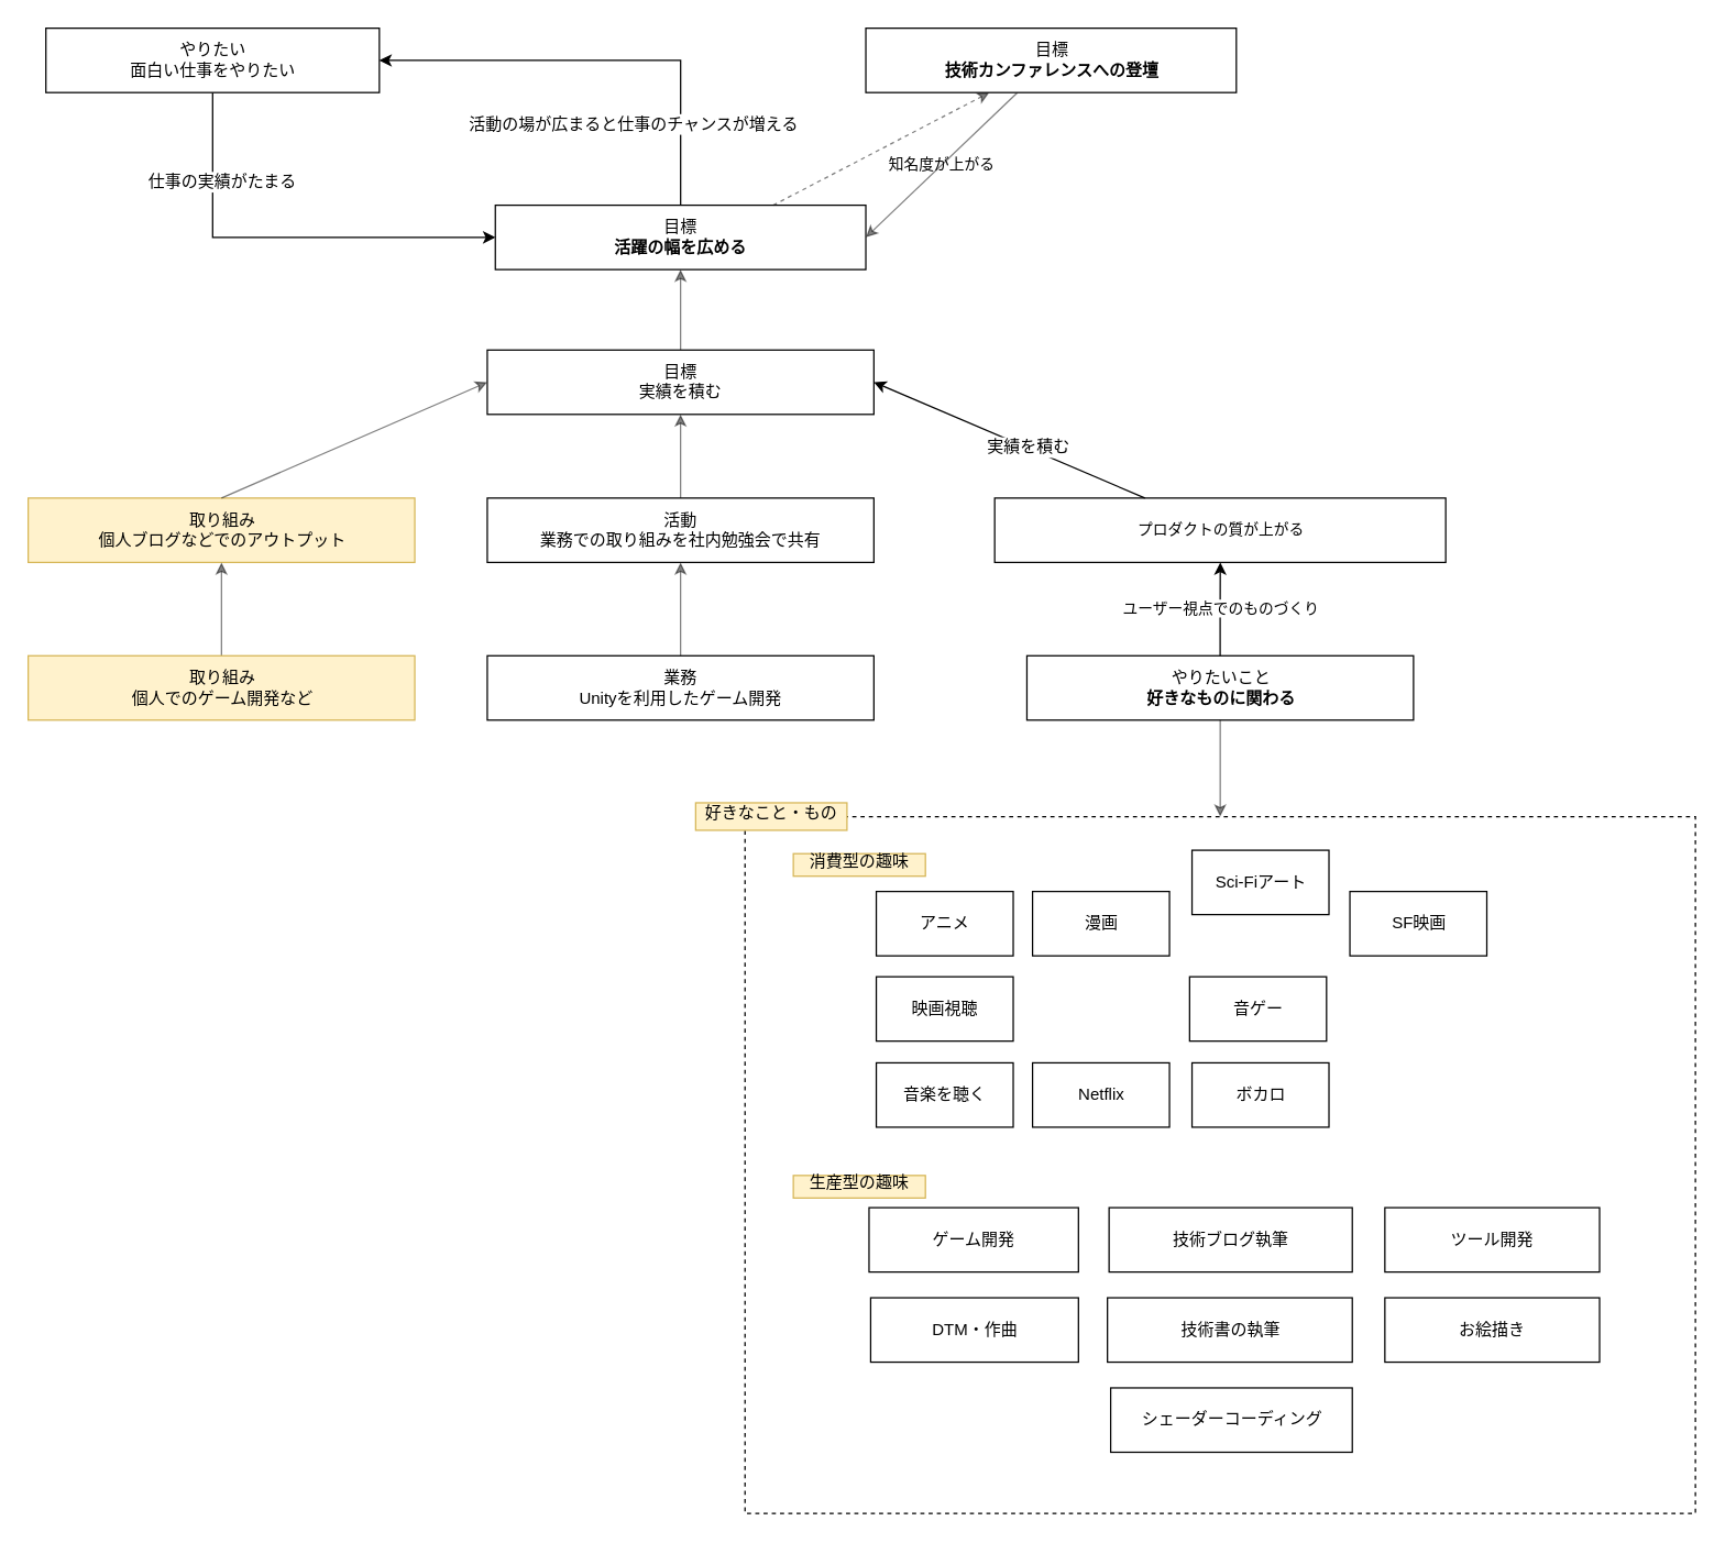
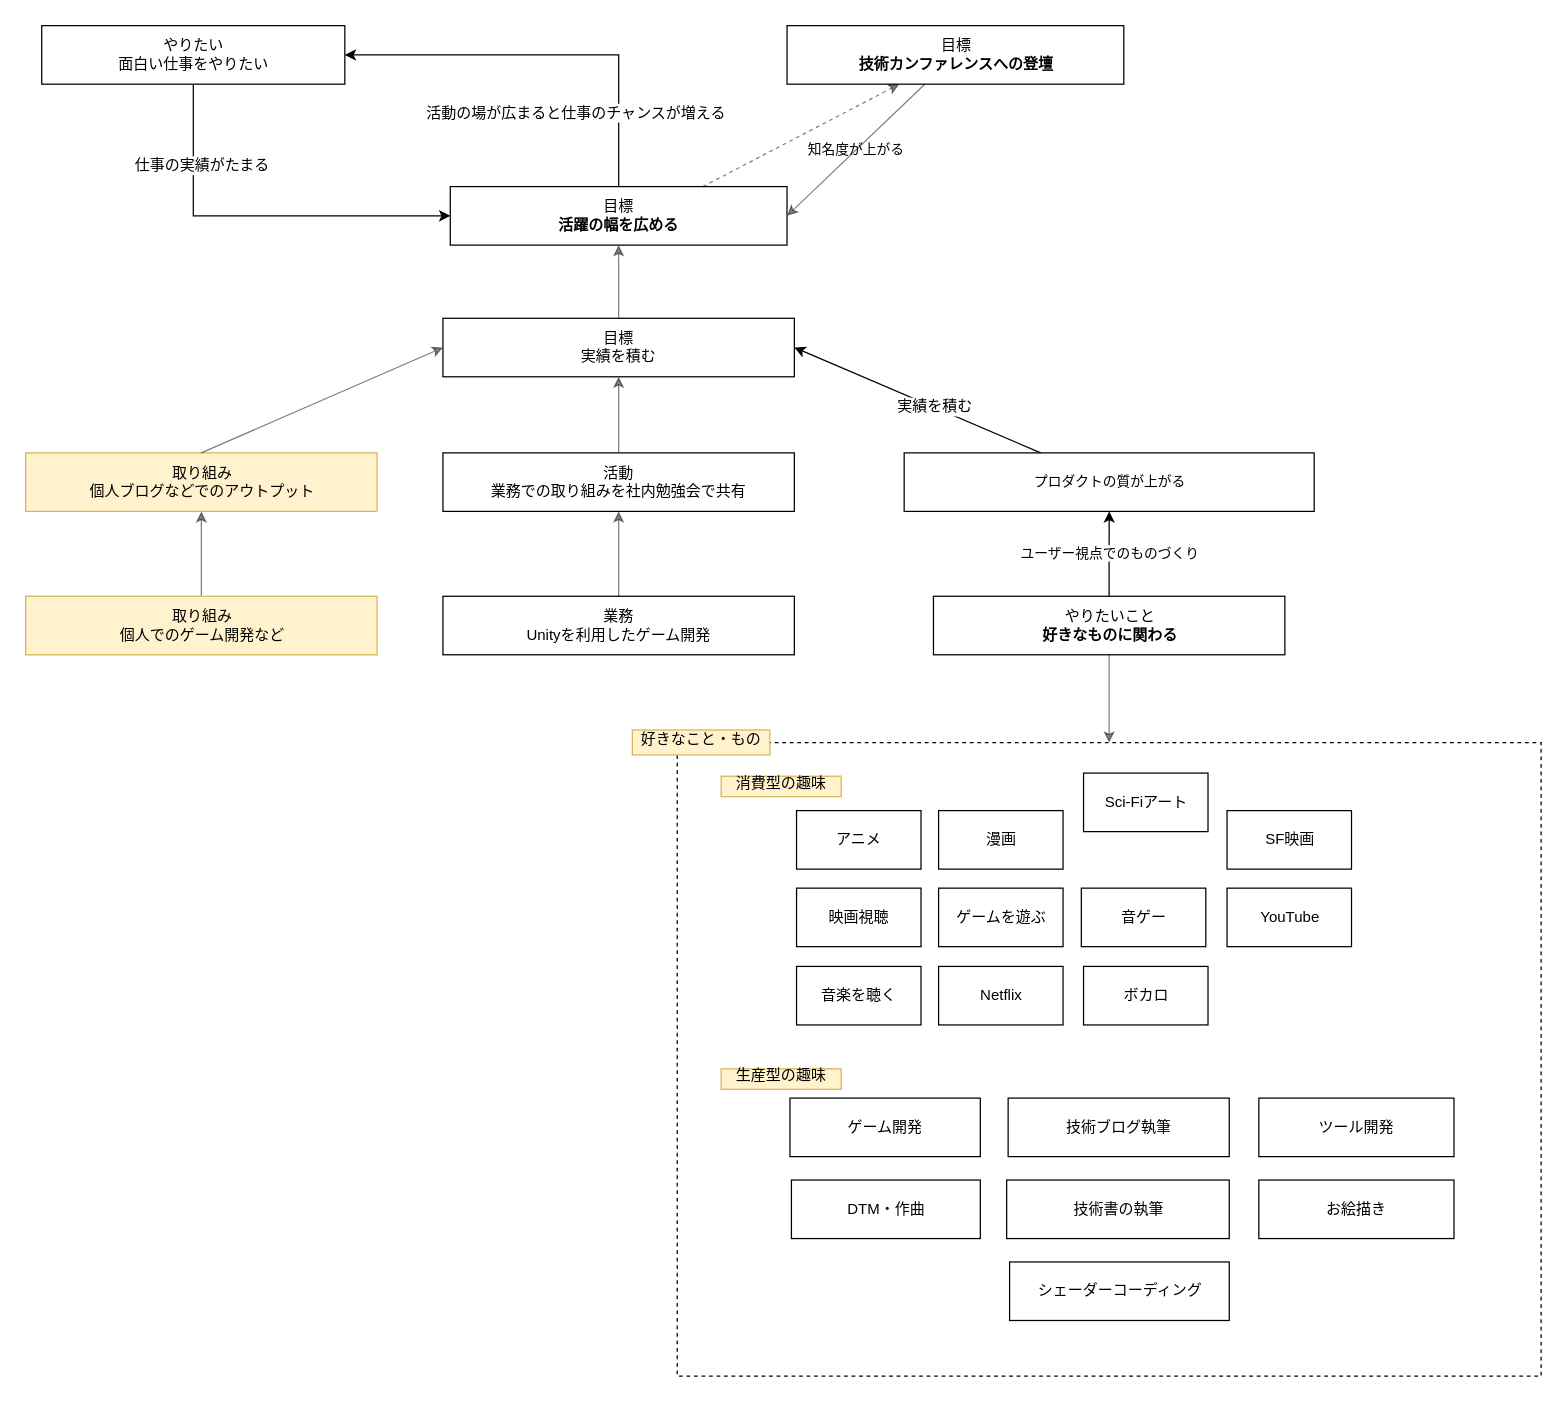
+ <mxCell id="29" value="ゲームを遊ぶ" style="html=1;movable=1;resizable=1;rotatable=1;deletable=1;editable=1;connectable=1;" parent="1" vertex="1"><mxGeometry x="750.128" y="709.772" width="99.536" height="46.804" as="geometry" /></mxCell>
+ <mxCell id="34" value="YouTube" style="html=1;movable=1;resizable=1;rotatable=1;deletable=1;editable=1;connectable=1;" parent="1" vertex="1"><mxGeometry x="980.817" y="709.772" width="99.536" height="46.804" as="geometry" /></mxCell>
